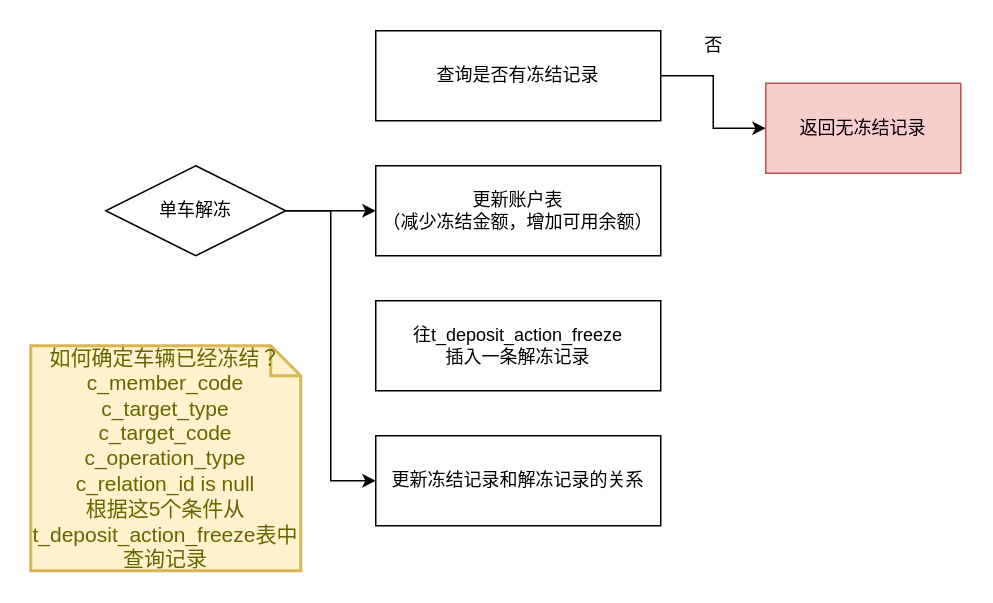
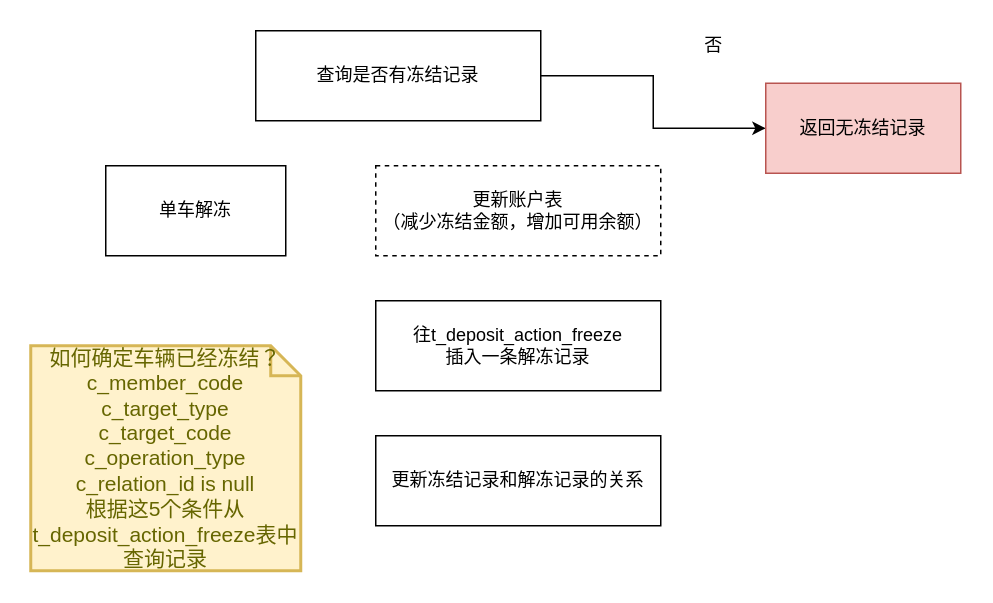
- <mxCell id="6" value="查询是否有冻结记录" style="rounded=0;whiteSpace=wrap;html=1;" vertex="1" parent="1"><mxGeometry x="250" y="20" width="190" height="60" as="geometry" /></mxCell>
+ <mxCell id="6" value="查询是否有冻结记录" style="rounded=0;whiteSpace=wrap;html=1;" vertex="1" parent="1"><mxGeometry x="170" y="20" width="190" height="60" as="geometry" /></mxCell>
- <mxCell id="4" value="单车解冻" style="rhombus;whiteSpace=wrap;html=1;" vertex="1" parent="1"><mxGeometry x="70" y="110" width="120" height="60" as="geometry" /></mxCell>
+ <mxCell id="4" value="单车解冻" style="rounded=0;whiteSpace=wrap;html=1;" vertex="1" parent="1"><mxGeometry x="70" y="110" width="120" height="60" as="geometry" /></mxCell>
- <mxCell id="2" style="edgeStyle=orthogonalEdgeStyle;rounded=0;orthogonalLoop=1;jettySize=auto;html=1;exitX=1;exitY=0.5;exitDx=0;exitDy=0;entryX=0;entryY=0.5;entryDx=0;entryDy=0;" edge="1" parent="1" source="4" target="9"><mxGeometry relative="1" as="geometry" /></mxCell>
- <mxCell id="9" value="更新账户表&lt;br&gt;（减少冻结金额，增加可用余额）" style="rounded=0;whiteSpace=wrap;html=1;" vertex="1" parent="1"><mxGeometry x="250" y="110" width="190" height="60" as="geometry" /></mxCell>
+ <mxCell id="9" value="更新账户表&lt;br&gt;（减少冻结金额，增加可用余额）" style="rounded=0;whiteSpace=wrap;html=1;dashed=1;" vertex="1" parent="1"><mxGeometry x="250" y="110" width="190" height="60" as="geometry" /></mxCell>
- <mxCell id="3" style="edgeStyle=orthogonalEdgeStyle;rounded=0;orthogonalLoop=1;jettySize=auto;html=1;exitX=1;exitY=0.5;exitDx=0;exitDy=0;entryX=0;entryY=0.5;entryDx=0;entryDy=0;" edge="1" parent="1" source="4" target="11"><mxGeometry relative="1" as="geometry" /></mxCell>
